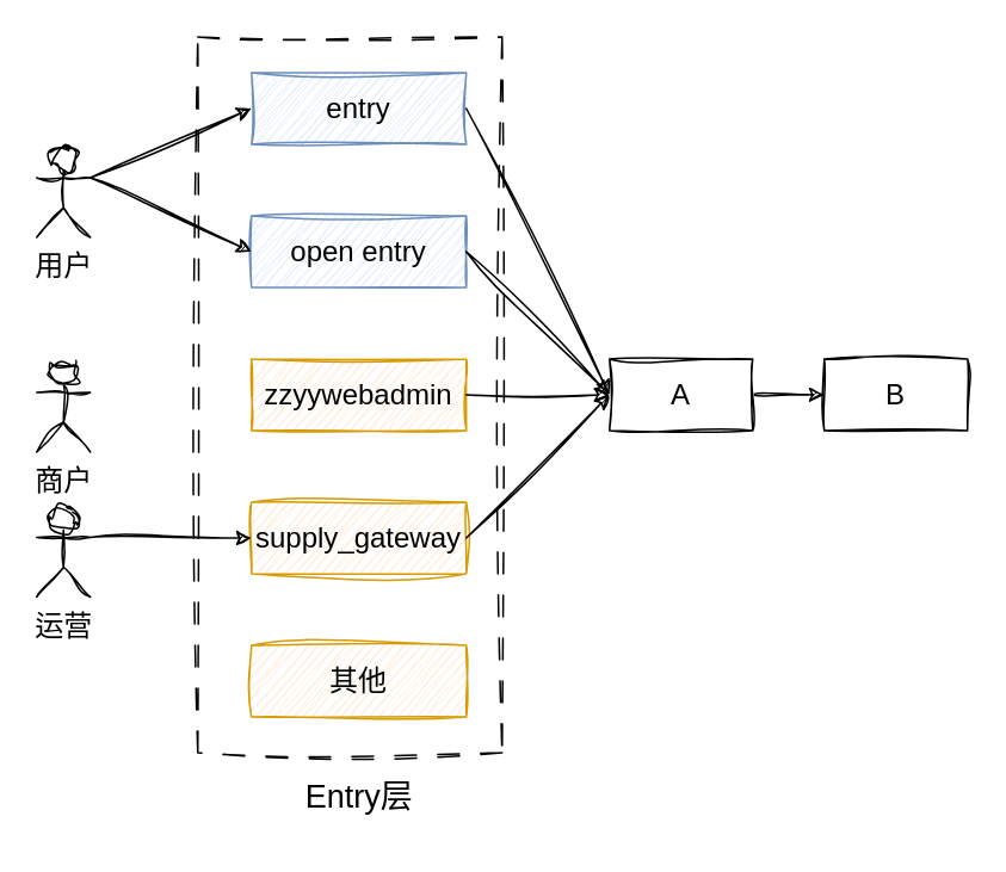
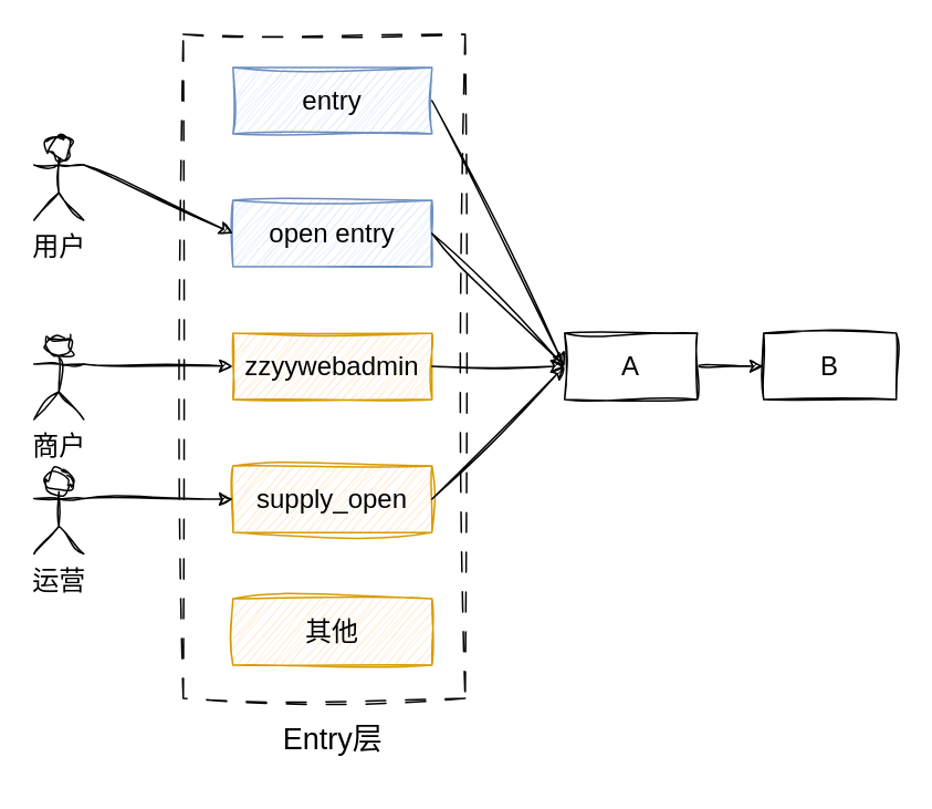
- <mxCell id="12" value="" style="endArrow=classic;html=1;rounded=0;exitX=1;exitY=0.333;exitDx=0;exitDy=0;exitPerimeter=0;entryX=0;entryY=0.5;entryDx=0;entryDy=0;sketch=1;curveFitting=1;jiggle=2;" edge="1" parent="1" source="2" target="3"><mxGeometry width="50" height="50" relative="1" as="geometry"><mxPoint x="70" y="0" as="sourcePoint" /><mxPoint x="120" y="-50" as="targetPoint" /></mxGeometry></mxCell>
+ <mxCell id="19" value="" style="endArrow=classic;html=1;rounded=0;exitX=1;exitY=0.333;exitDx=0;exitDy=0;exitPerimeter=0;entryX=0;entryY=0.5;entryDx=0;entryDy=0;sketch=1;curveFitting=1;jiggle=2;" edge="1" parent="1" source="10" target="8"><mxGeometry width="50" height="50" relative="1" as="geometry"><mxPoint x="60" y="109" as="sourcePoint" /><mxPoint x="150" y="150" as="targetPoint" /></mxGeometry></mxCell>
- <mxCell id="9" value="&lt;font style=&quot;font-size: 16px;&quot;&gt;supply_gateway&lt;/font&gt;" style="rounded=0;whiteSpace=wrap;html=1;fillColor=#ffe6cc;strokeColor=#d79b00;sketch=1;curveFitting=1;jiggle=2;" vertex="1" parent="1"><mxGeometry x="140" y="280" width="120" height="40" as="geometry" /></mxCell>
+ <mxCell id="9" value="&lt;font style=&quot;font-size: 16px;&quot;&gt;supply_open&lt;/font&gt;" style="rounded=0;whiteSpace=wrap;html=1;fillColor=#ffe6cc;strokeColor=#d79b00;sketch=1;curveFitting=1;jiggle=2;" vertex="1" parent="1"><mxGeometry x="140" y="280" width="120" height="40" as="geometry" /></mxCell>
